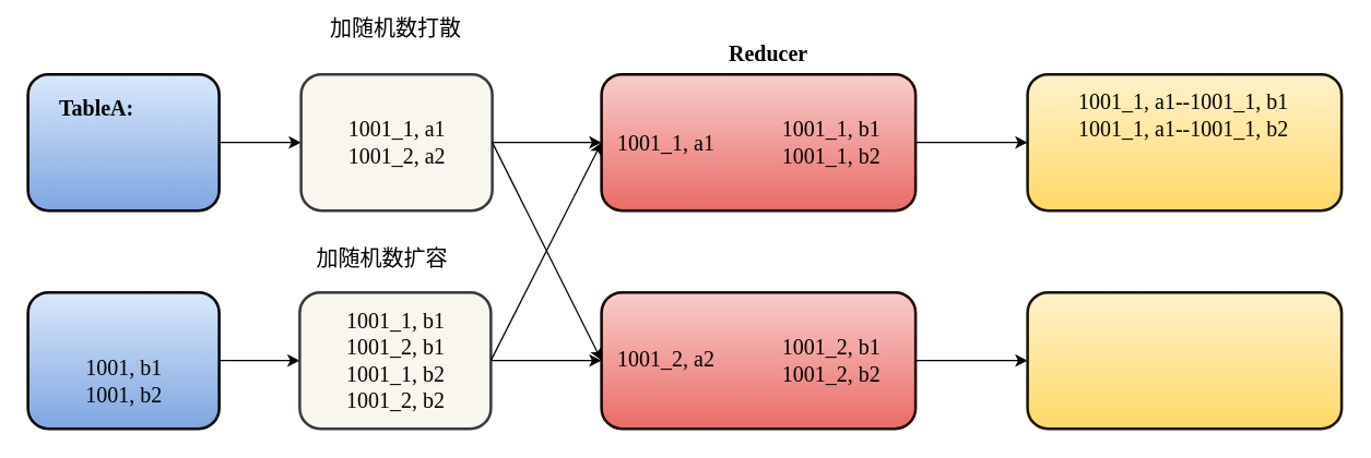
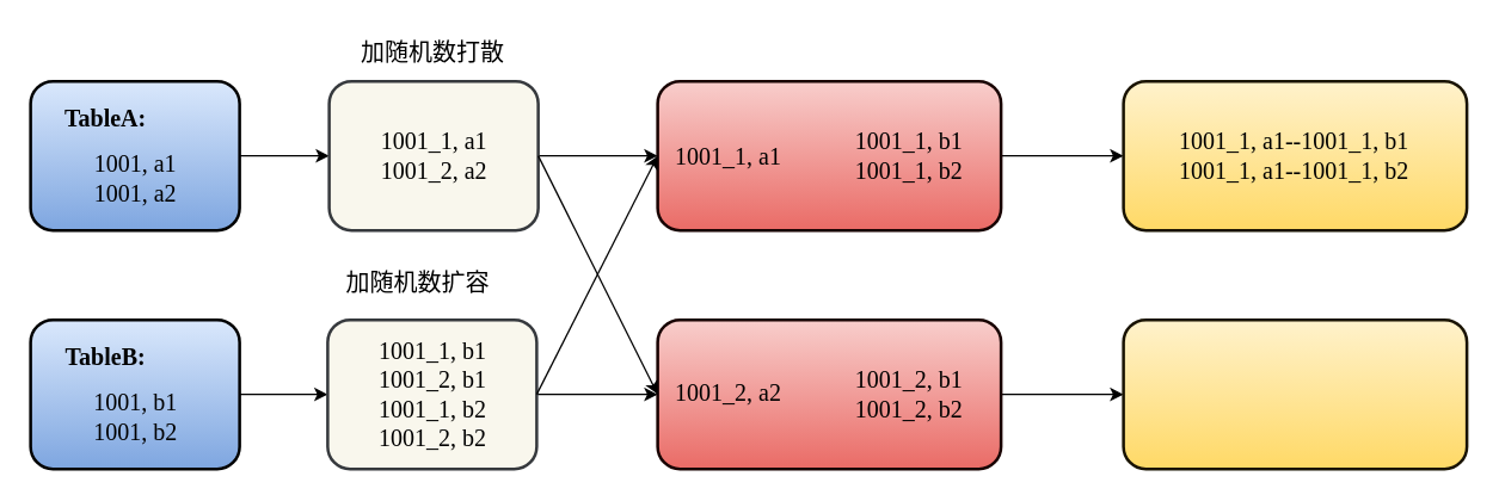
- <mxCell id="22" value="&lt;font style=&quot;font-size: 16px;&quot;&gt;加随机数打散&lt;/font&gt;" style="text;html=1;align=center;verticalAlign=middle;resizable=0;points=[];autosize=1;strokeColor=none;fillColor=none;" parent="1" vertex="1"><mxGeometry x="229" y="5" width="120" height="30" as="geometry" /></mxCell>
+ <mxCell id="22" value="&lt;font style=&quot;font-size: 16px;&quot;&gt;加随机数打散&lt;/font&gt;" style="text;html=1;align=center;verticalAlign=middle;resizable=0;points=[];autosize=1;strokeColor=none;fillColor=none;" parent="1" vertex="1"><mxGeometry x="229" y="20" width="120" height="30" as="geometry" /></mxCell>
- <mxCell id="12" value="&lt;b&gt;&lt;font style=&quot;font-size: 16px;&quot; face=&quot;Verdana&quot;&gt;Reducer&lt;/font&gt;&lt;/b&gt;" style="text;html=1;align=center;verticalAlign=middle;resizable=0;points=[];autosize=1;strokeColor=none;fillColor=none;" parent="1" vertex="1"><mxGeometry x="512" y="24" width="100" height="30" as="geometry" /></mxCell>
- <mxCell id="15" value="&lt;font style=&quot;font-size: 16px;&quot; face=&quot;Verdana&quot;&gt;&lt;font style=&quot;font-size: 16px;&quot;&gt;1001_1, a1--1001_1, b1&lt;br&gt;1001_1, a1--1001_1, b2&lt;/font&gt;&lt;/font&gt;&lt;font style=&quot;font-size: 16px;&quot; face=&quot;Verdana&quot;&gt;&lt;br&gt;&lt;/font&gt;" style="text;html=1;align=center;verticalAlign=middle;resizable=0;points=[];autosize=1;strokeColor=none;fillColor=none;" parent="1" vertex="1"><mxGeometry x="756" y="59" width="220" height="50" as="geometry" /></mxCell>
+ <mxCell id="15" value="&lt;font style=&quot;font-size: 16px;&quot; face=&quot;Verdana&quot;&gt;&lt;font style=&quot;font-size: 16px;&quot;&gt;1001_1, a1--1001_1, b1&lt;br&gt;1001_1, a1--1001_1, b2&lt;/font&gt;&lt;/font&gt;&lt;font style=&quot;font-size: 16px;&quot; face=&quot;Verdana&quot;&gt;&lt;br&gt;&lt;/font&gt;" style="text;html=1;align=center;verticalAlign=middle;resizable=0;points=[];autosize=1;strokeColor=none;fillColor=none;" parent="1" vertex="1"><mxGeometry x="756" y="79" width="220" height="50" as="geometry" /></mxCell>
+ <mxCell id="5" value="&lt;font style=&quot;font-size: 16px;&quot; face=&quot;Verdana&quot;&gt;1001, a1&lt;br&gt;1001, a2&lt;/font&gt;" style="text;html=1;align=center;verticalAlign=middle;resizable=0;points=[];autosize=1;strokeColor=none;fillColor=none;" parent="1" vertex="1"><mxGeometry x="40" y="94" width="100" height="50" as="geometry" /></mxCell>
+ <mxCell id="8" value="&lt;b&gt;&lt;font style=&quot;font-size: 16px;&quot; face=&quot;Verdana&quot;&gt;TableB:&lt;/font&gt;&lt;/b&gt;" style="text;html=1;align=center;verticalAlign=middle;resizable=0;points=[];autosize=1;strokeColor=none;fillColor=none;" parent="1" vertex="1"><mxGeometry x="25" y="224" width="90" height="30" as="geometry" /></mxCell>
